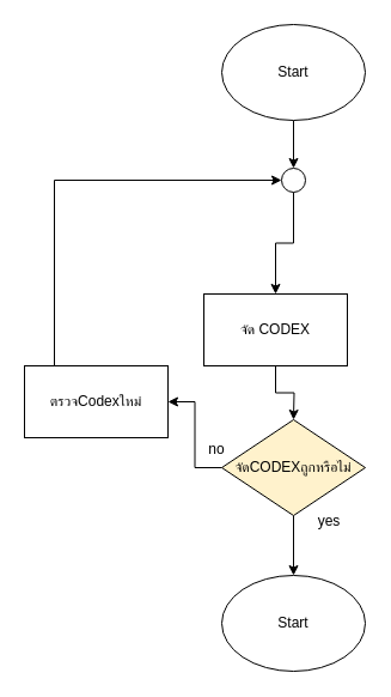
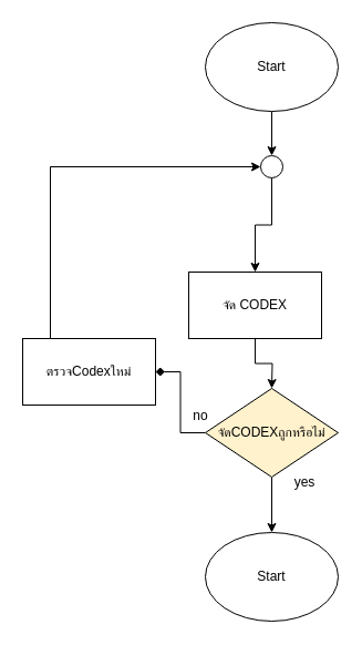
- <mxCell id="6" value="" style="edgeStyle=orthogonalEdgeStyle;rounded=0;orthogonalLoop=1;jettySize=auto;html=1;" edge="1" parent="1" source="8" target="10"><mxGeometry relative="1" as="geometry" /></mxCell>
+ <mxCell id="6" value="" style="edgeStyle=orthogonalEdgeStyle;rounded=0;orthogonalLoop=1;jettySize=auto;html=1;endArrow=diamond;" edge="1" parent="1" source="8" target="10"><mxGeometry relative="1" as="geometry" /></mxCell>
